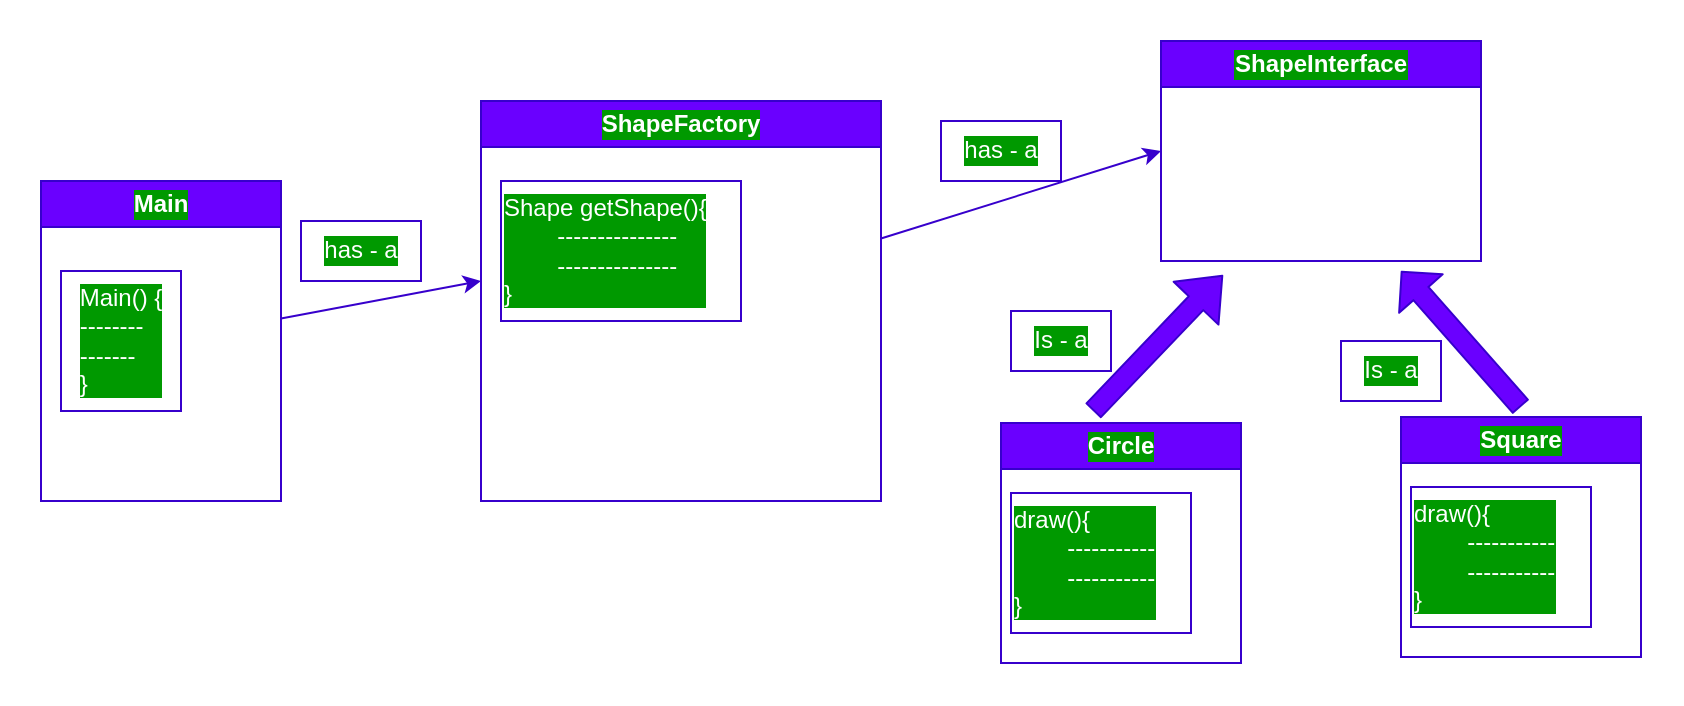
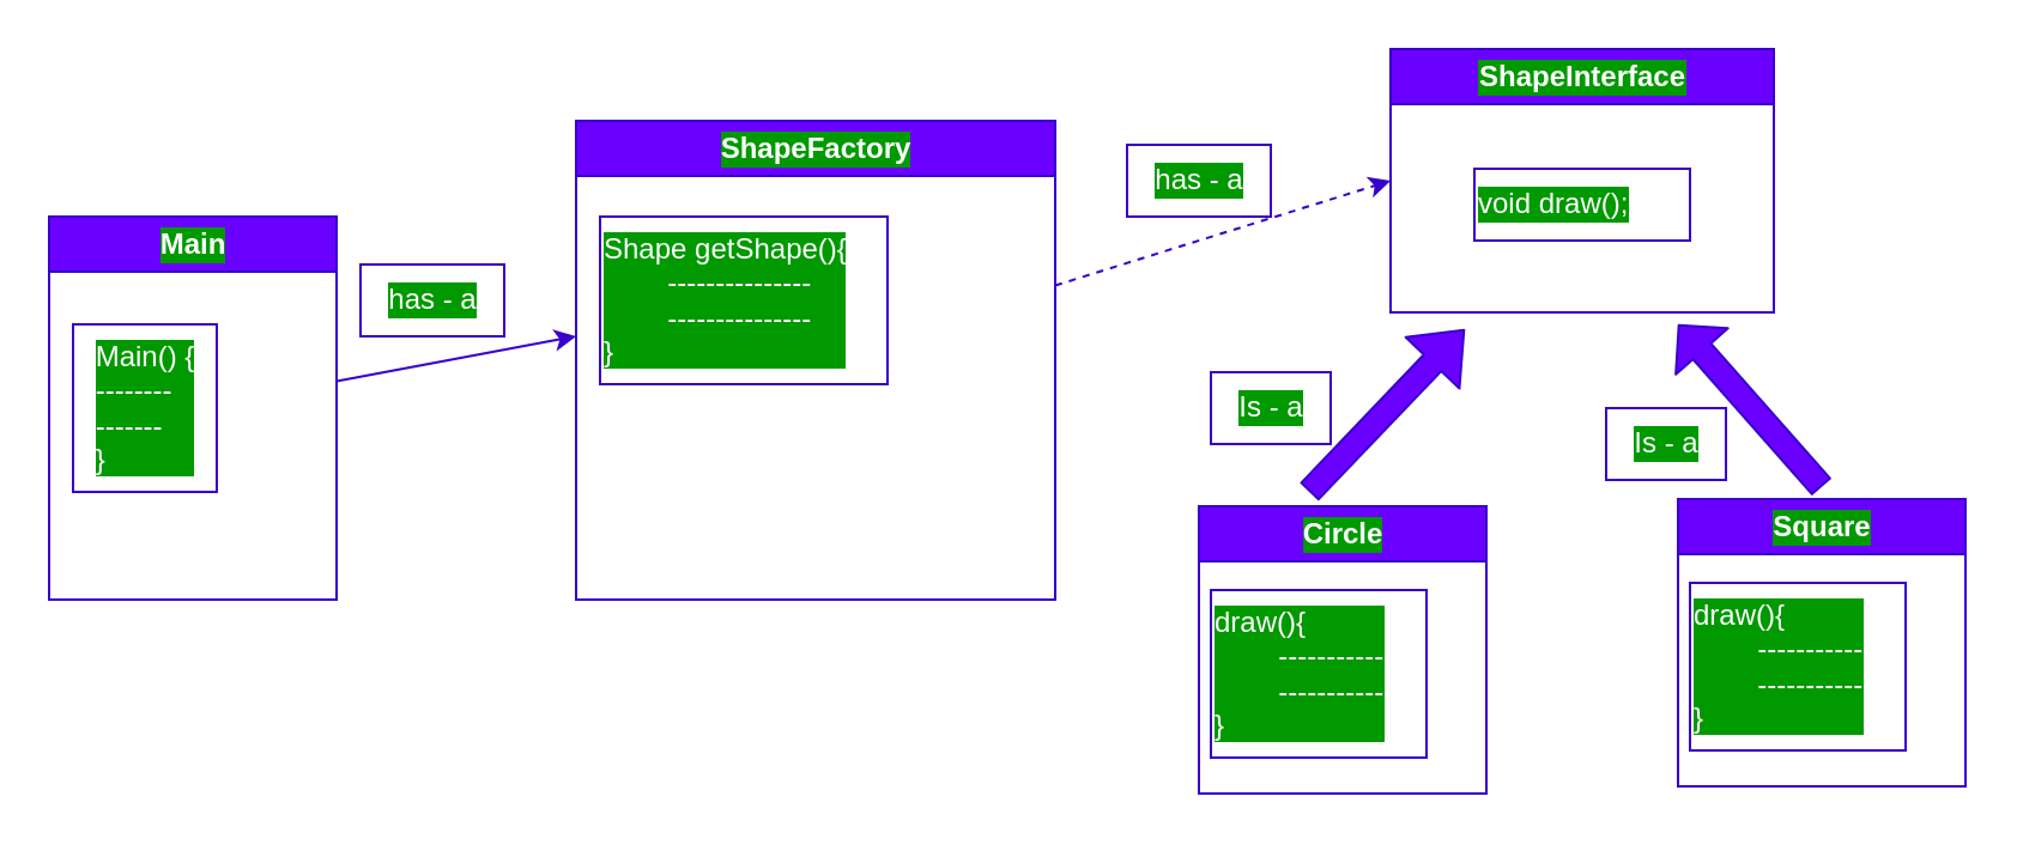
+ <mxCell id="9" value="void draw();" style="text;html=1;align=left;verticalAlign=middle;resizable=0;points=[];autosize=1;strokeColor=#3700CC;fillColor=none;fontColor=#ffffff;labelBackgroundColor=#009900;" vertex="1" parent="8"><mxGeometry x="35" y="50" width="90" height="30" as="geometry" /></mxCell>
- <mxCell id="5" value="" style="edgeStyle=none;html=1;entryX=0;entryY=0.5;entryDx=0;entryDy=0;fontColor=#3399FF;labelBackgroundColor=#009900;fillColor=#6a00ff;strokeColor=#3700CC;" edge="1" parent="1" source="6" target="8"><mxGeometry relative="1" as="geometry"><mxPoint x="510" y="97.381" as="targetPoint" /></mxGeometry></mxCell>
+ <mxCell id="5" value="" style="edgeStyle=none;html=1;entryX=0;entryY=0.5;entryDx=0;entryDy=0;fontColor=#3399FF;labelBackgroundColor=#009900;fillColor=#6a00ff;strokeColor=#3700CC;dashed=1;" edge="1" parent="1" source="6" target="8"><mxGeometry relative="1" as="geometry"><mxPoint x="510" y="97.381" as="targetPoint" /></mxGeometry></mxCell>
